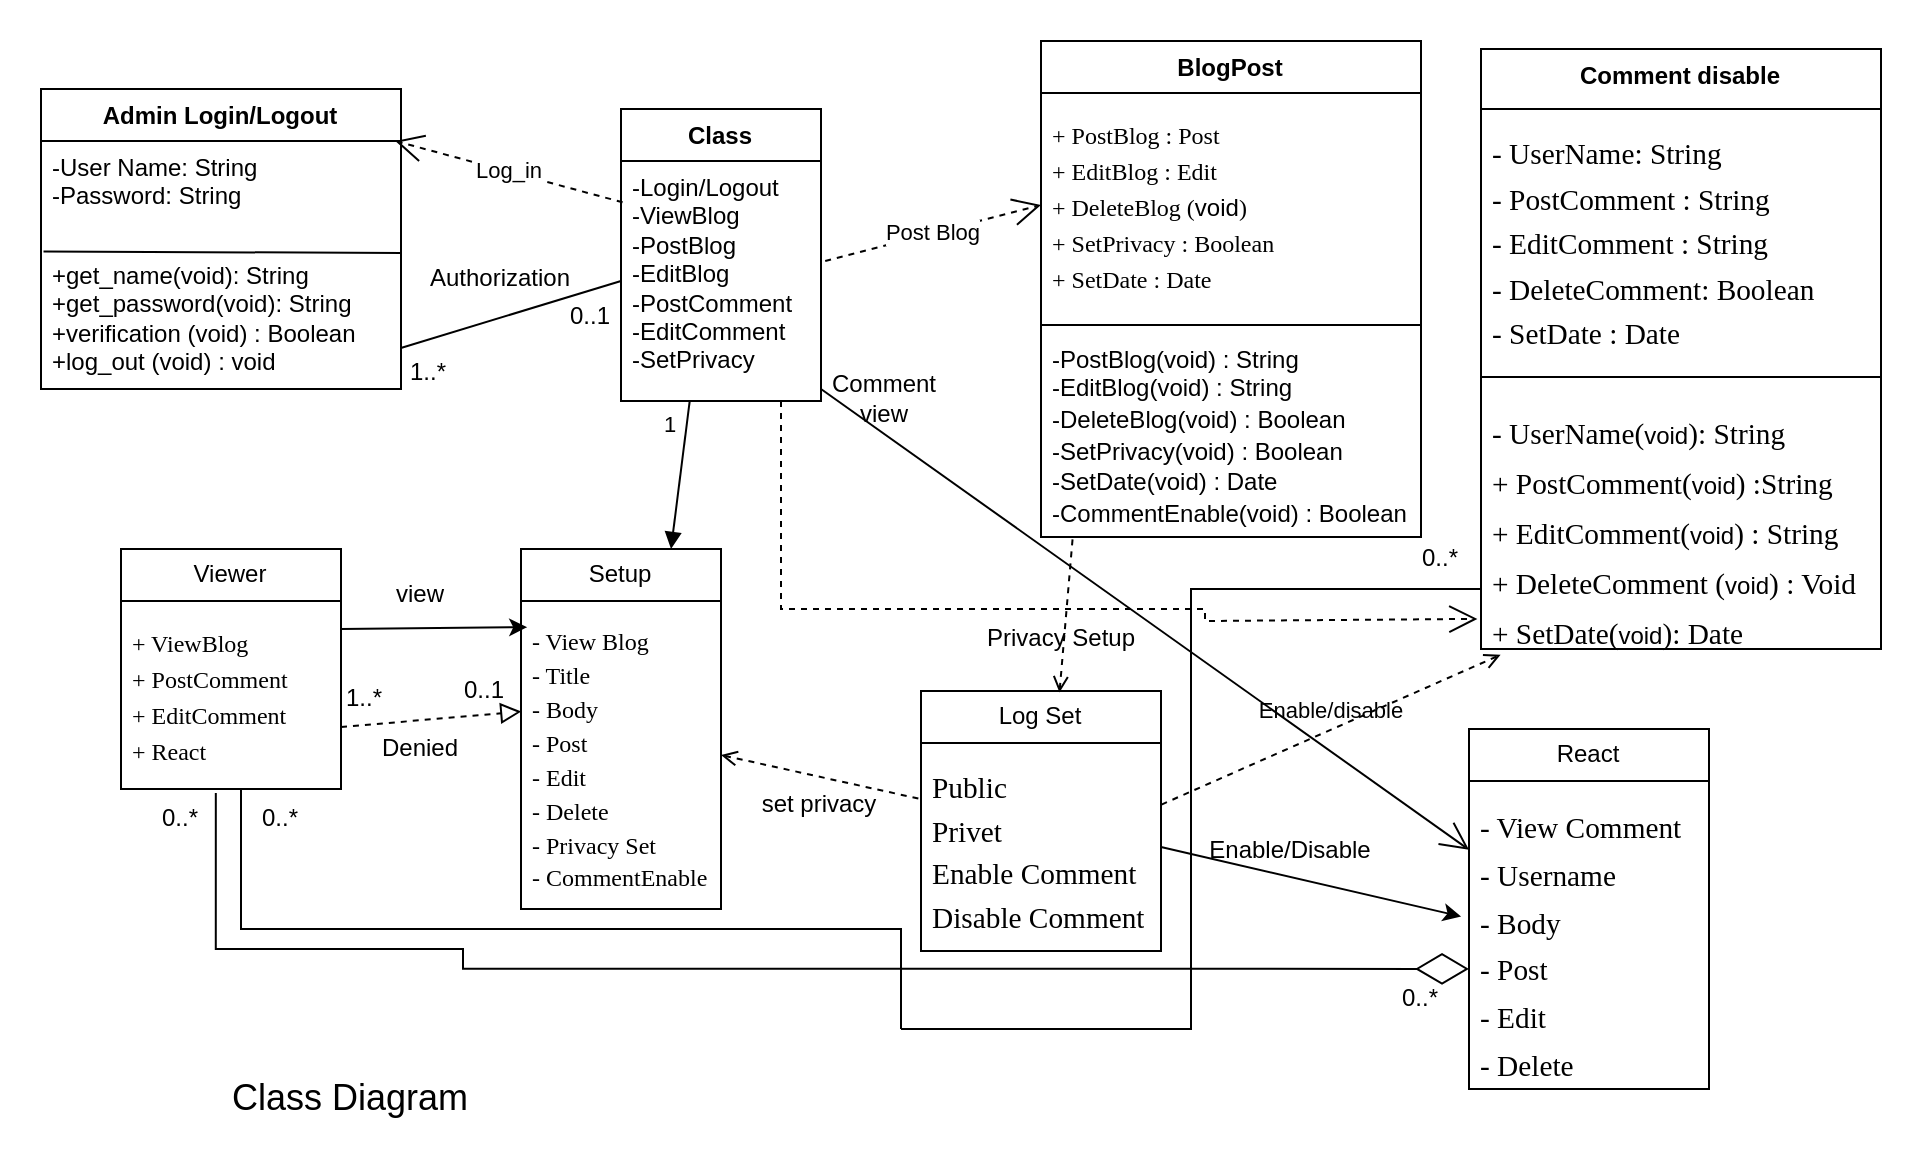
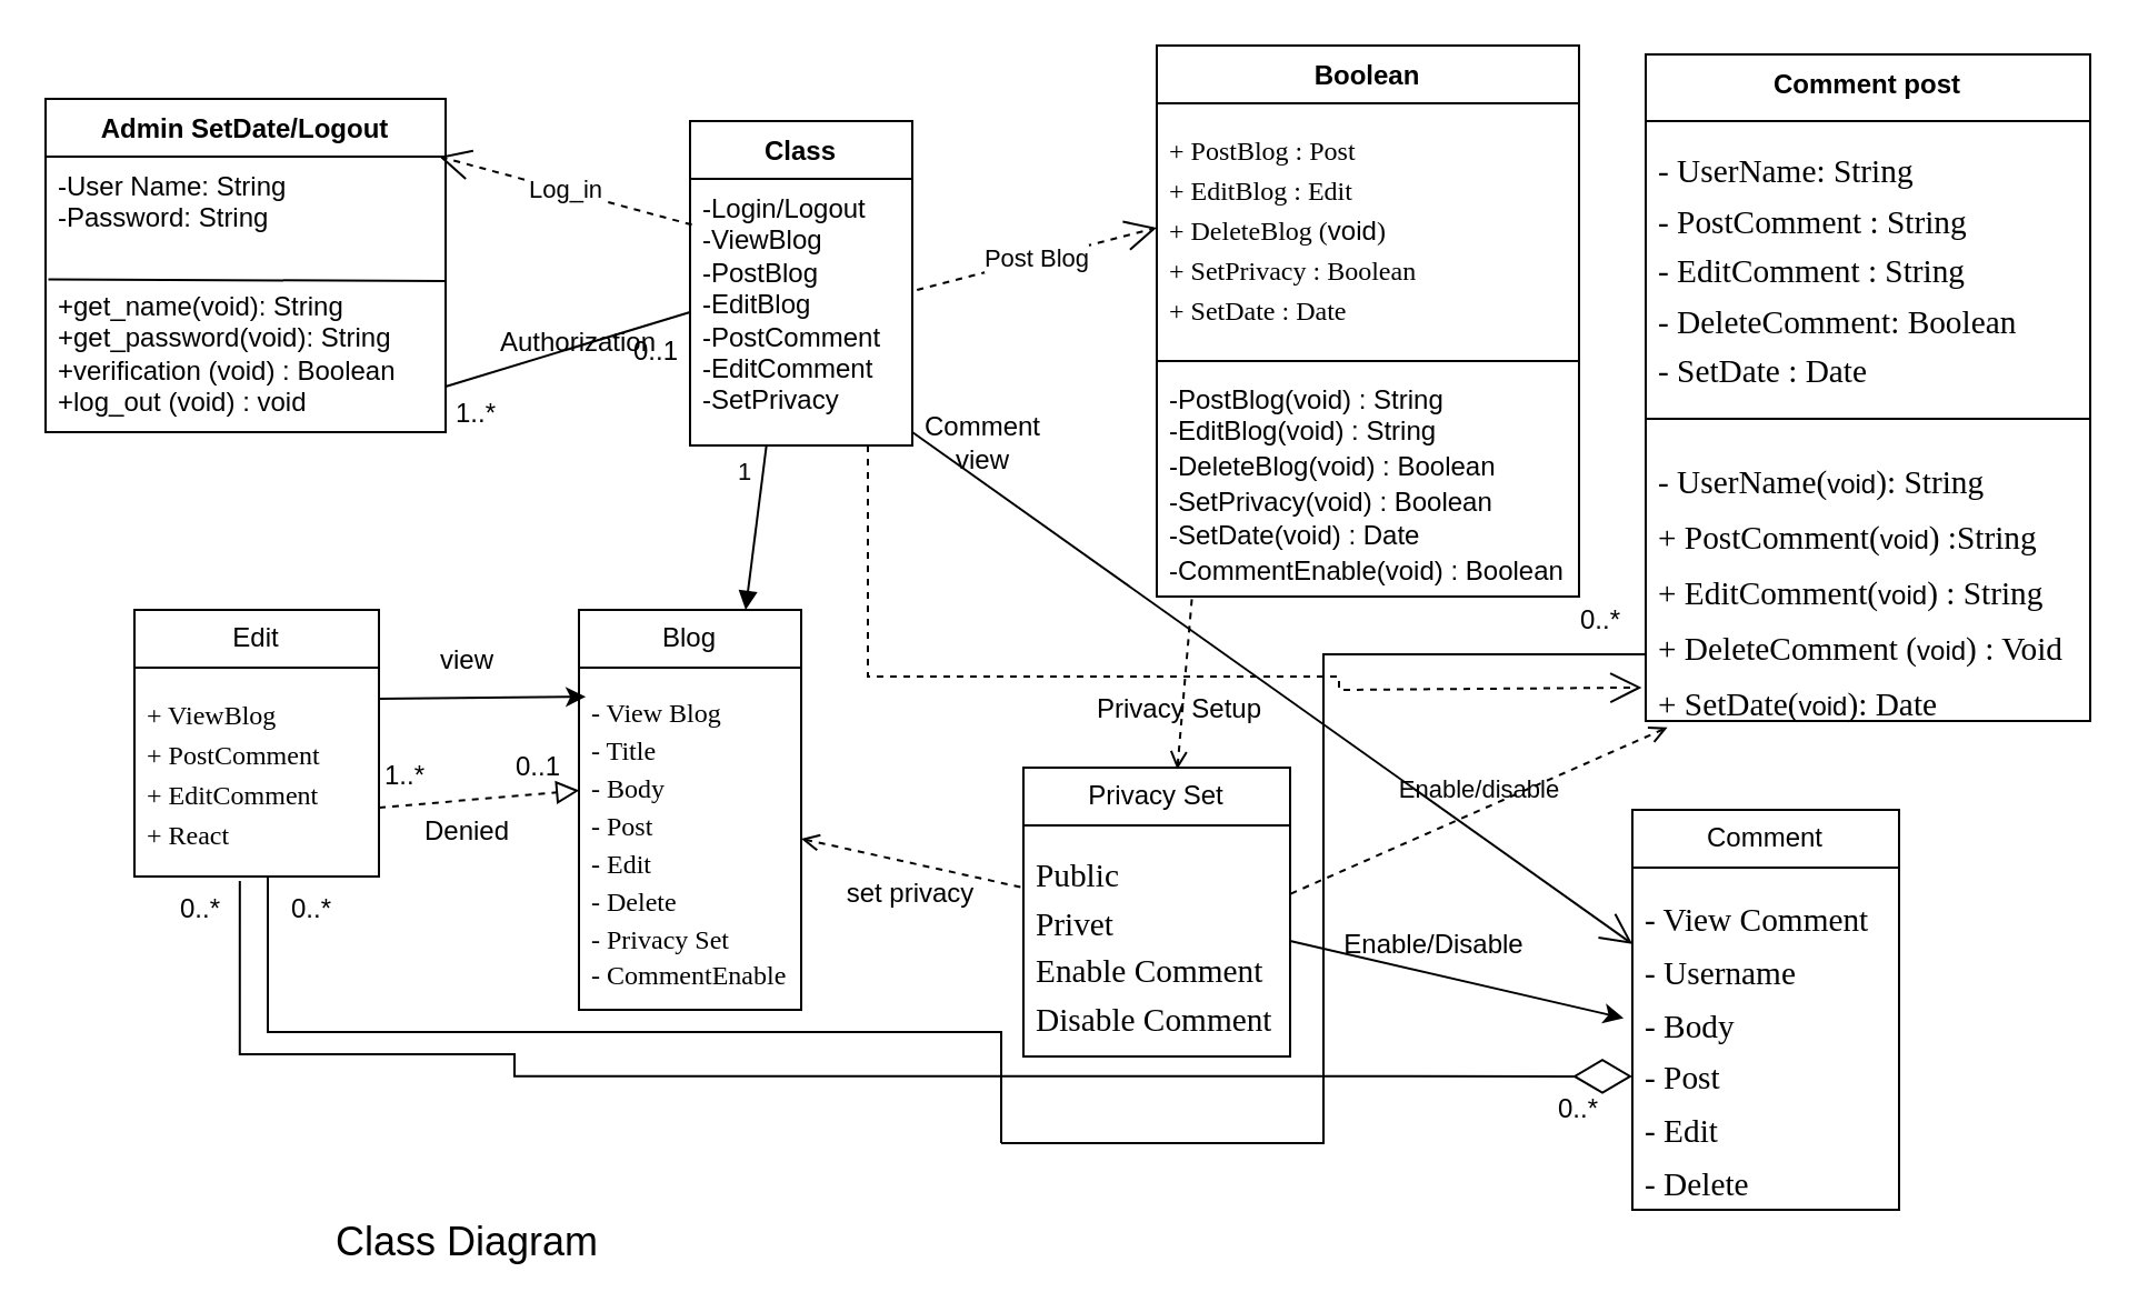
- <mxCell id="12" value="BlogPost" style="swimlane;fontStyle=1;align=center;verticalAlign=top;childLayout=stackLayout;horizontal=1;startSize=26;horizontalStack=0;resizeParent=1;resizeParentMax=0;resizeLast=0;collapsible=1;marginBottom=0;whiteSpace=wrap;html=1;" parent="1" vertex="1"><mxGeometry x="520" y="20" width="190" height="248" as="geometry" /></mxCell>
+ <mxCell id="12" value="Boolean" style="swimlane;fontStyle=1;align=center;verticalAlign=top;childLayout=stackLayout;horizontal=1;startSize=26;horizontalStack=0;resizeParent=1;resizeParentMax=0;resizeLast=0;collapsible=1;marginBottom=0;whiteSpace=wrap;html=1;" parent="1" vertex="1"><mxGeometry x="520" y="20" width="190" height="248" as="geometry" /></mxCell>
- <mxCell id="22" value="Comment disable" style="swimlane;fontStyle=1;align=center;verticalAlign=top;childLayout=stackLayout;horizontal=1;startSize=30;horizontalStack=0;resizeParent=1;resizeParentMax=0;resizeLast=0;collapsible=1;marginBottom=0;whiteSpace=wrap;html=1;" parent="1" vertex="1"><mxGeometry x="740" y="24" width="200" height="300" as="geometry" /></mxCell>
+ <mxCell id="22" value="Comment post" style="swimlane;fontStyle=1;align=center;verticalAlign=top;childLayout=stackLayout;horizontal=1;startSize=30;horizontalStack=0;resizeParent=1;resizeParentMax=0;resizeLast=0;collapsible=1;marginBottom=0;whiteSpace=wrap;html=1;" parent="1" vertex="1"><mxGeometry x="740" y="24" width="200" height="300" as="geometry" /></mxCell>
- <mxCell id="2" value="Admin Login/Logout" style="swimlane;fontStyle=1;align=center;verticalAlign=top;childLayout=stackLayout;horizontal=1;startSize=26;horizontalStack=0;resizeParent=1;resizeParentMax=0;resizeLast=0;collapsible=1;marginBottom=0;whiteSpace=wrap;html=1;" parent="1" vertex="1"><mxGeometry x="20" y="44" width="180" height="150" as="geometry" /></mxCell>
+ <mxCell id="2" value="Admin SetDate/Logout" style="swimlane;fontStyle=1;align=center;verticalAlign=top;childLayout=stackLayout;horizontal=1;startSize=26;horizontalStack=0;resizeParent=1;resizeParentMax=0;resizeLast=0;collapsible=1;marginBottom=0;whiteSpace=wrap;html=1;" parent="1" vertex="1"><mxGeometry x="20" y="44" width="180" height="150" as="geometry" /></mxCell>
- <mxCell id="30" value="Authorization" style="text;html=1;align=center;verticalAlign=middle;whiteSpace=wrap;rounded=0;" parent="1" vertex="1"><mxGeometry x="220" y="124" width="60" height="30" as="geometry" /></mxCell>
+ <mxCell id="30" value="Authorization" style="text;html=1;align=center;verticalAlign=middle;whiteSpace=wrap;rounded=0;" parent="1" vertex="1"><mxGeometry x="230" y="139" width="60" height="30" as="geometry" /></mxCell>
- <mxCell id="17" value="Viewer" style="swimlane;fontStyle=0;childLayout=stackLayout;horizontal=1;startSize=26;fillColor=none;horizontalStack=0;resizeParent=1;resizeParentMax=0;resizeLast=0;collapsible=1;marginBottom=0;whiteSpace=wrap;html=1;" parent="1" vertex="1"><mxGeometry x="60" y="274" width="110" height="120" as="geometry" /></mxCell>
+ <mxCell id="17" value="Edit" style="swimlane;fontStyle=0;childLayout=stackLayout;horizontal=1;startSize=26;fillColor=none;horizontalStack=0;resizeParent=1;resizeParentMax=0;resizeLast=0;collapsible=1;marginBottom=0;whiteSpace=wrap;html=1;" parent="1" vertex="1"><mxGeometry x="60" y="274" width="110" height="120" as="geometry" /></mxCell>
- <mxCell id="19" value="Setup" style="swimlane;fontStyle=0;childLayout=stackLayout;horizontal=1;startSize=26;fillColor=none;horizontalStack=0;resizeParent=1;resizeParentMax=0;resizeLast=0;collapsible=1;marginBottom=0;whiteSpace=wrap;html=1;" parent="1" vertex="1"><mxGeometry x="260" y="274" width="100" height="180" as="geometry" /></mxCell>
+ <mxCell id="19" value="Blog" style="swimlane;fontStyle=0;childLayout=stackLayout;horizontal=1;startSize=26;fillColor=none;horizontalStack=0;resizeParent=1;resizeParentMax=0;resizeLast=0;collapsible=1;marginBottom=0;whiteSpace=wrap;html=1;" parent="1" vertex="1"><mxGeometry x="260" y="274" width="100" height="180" as="geometry" /></mxCell>
- <mxCell id="28" value="Log Set" style="swimlane;fontStyle=0;childLayout=stackLayout;horizontal=1;startSize=26;fillColor=none;horizontalStack=0;resizeParent=1;resizeParentMax=0;resizeLast=0;collapsible=1;marginBottom=0;whiteSpace=wrap;html=1;" parent="1" vertex="1"><mxGeometry x="460" y="345" width="120" height="130" as="geometry" /></mxCell>
+ <mxCell id="28" value="Privacy Set" style="swimlane;fontStyle=0;childLayout=stackLayout;horizontal=1;startSize=26;fillColor=none;horizontalStack=0;resizeParent=1;resizeParentMax=0;resizeLast=0;collapsible=1;marginBottom=0;whiteSpace=wrap;html=1;" parent="1" vertex="1"><mxGeometry x="460" y="345" width="120" height="130" as="geometry" /></mxCell>
- <mxCell id="26" value="React" style="swimlane;fontStyle=0;childLayout=stackLayout;horizontal=1;startSize=26;fillColor=none;horizontalStack=0;resizeParent=1;resizeParentMax=0;resizeLast=0;collapsible=1;marginBottom=0;whiteSpace=wrap;html=1;" parent="1" vertex="1"><mxGeometry x="734" y="364" width="120" height="180" as="geometry" /></mxCell>
+ <mxCell id="26" value="Comment" style="swimlane;fontStyle=0;childLayout=stackLayout;horizontal=1;startSize=26;fillColor=none;horizontalStack=0;resizeParent=1;resizeParentMax=0;resizeLast=0;collapsible=1;marginBottom=0;whiteSpace=wrap;html=1;" parent="1" vertex="1"><mxGeometry x="734" y="364" width="120" height="180" as="geometry" /></mxCell>
- <mxCell id="55" value="&lt;font style=&quot;font-size: 18px;&quot;&gt;Class Diagram&lt;/font&gt;" style="text;html=1;align=center;verticalAlign=middle;whiteSpace=wrap;rounded=0;" parent="1" vertex="1"><mxGeometry x="110" y="534" width="130" height="30" as="geometry" /></mxCell>
+ <mxCell id="55" value="&lt;font style=&quot;font-size: 18px;&quot;&gt;Class Diagram&lt;/font&gt;" style="text;html=1;align=center;verticalAlign=middle;whiteSpace=wrap;rounded=0;" parent="1" vertex="1"><mxGeometry x="145" y="544" width="130" height="30" as="geometry" /></mxCell>
